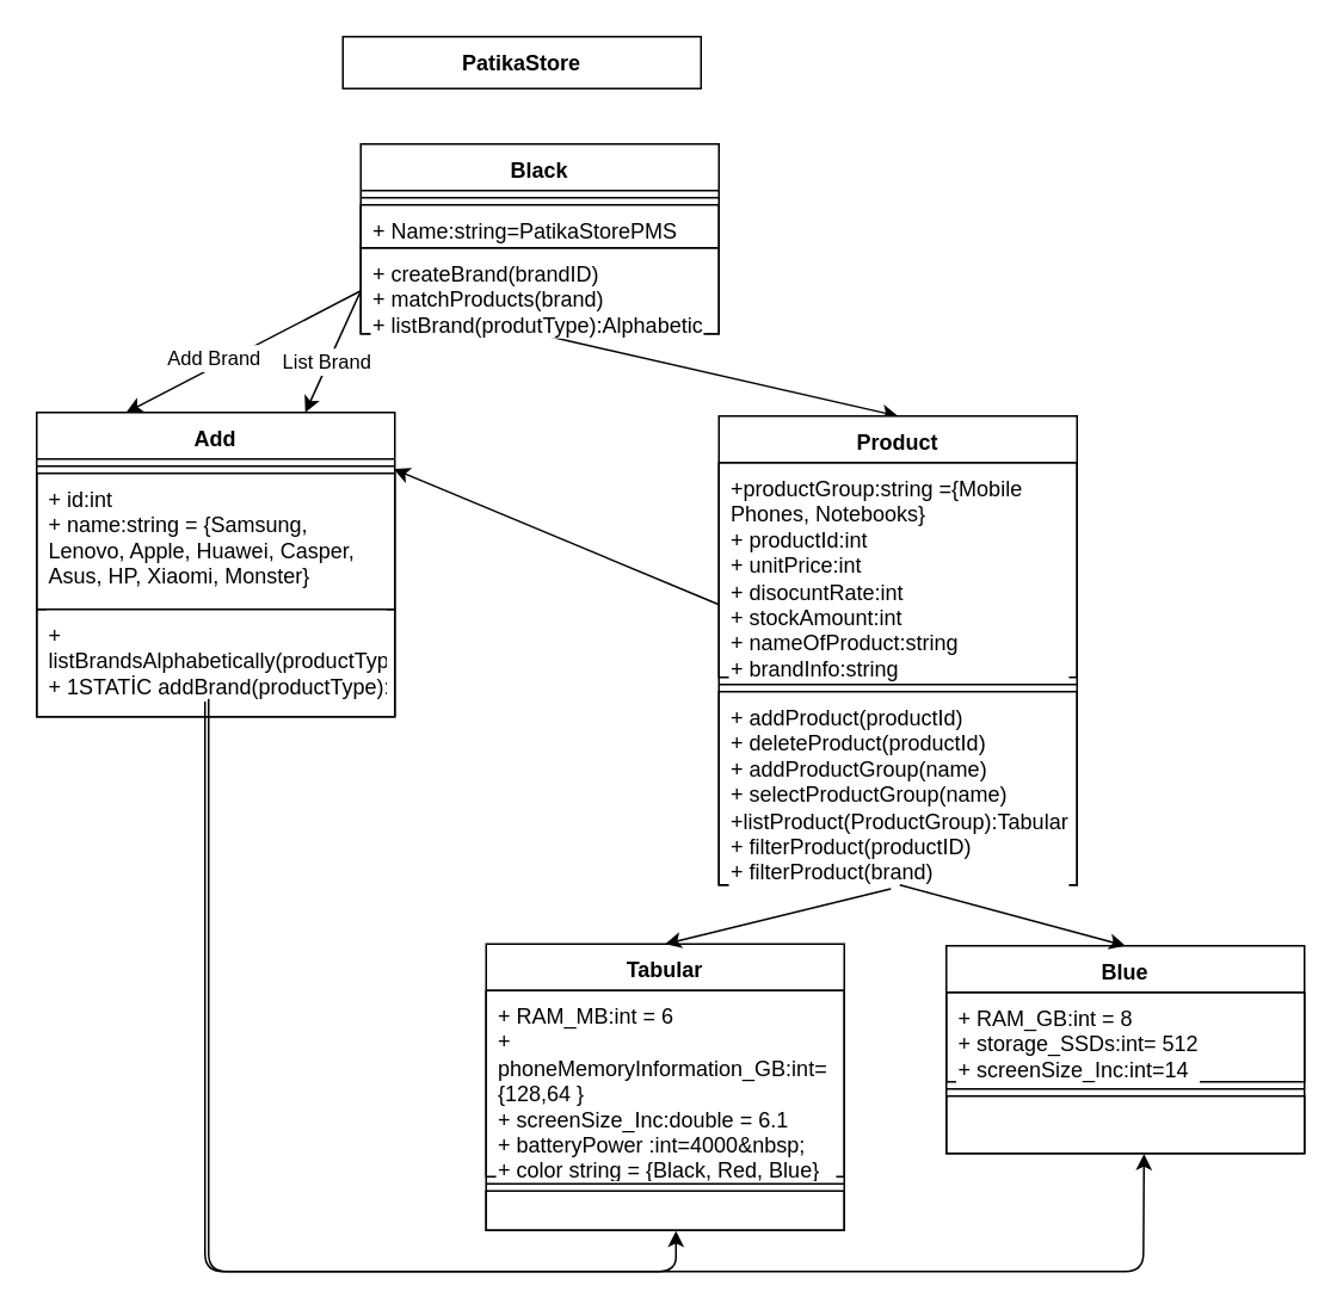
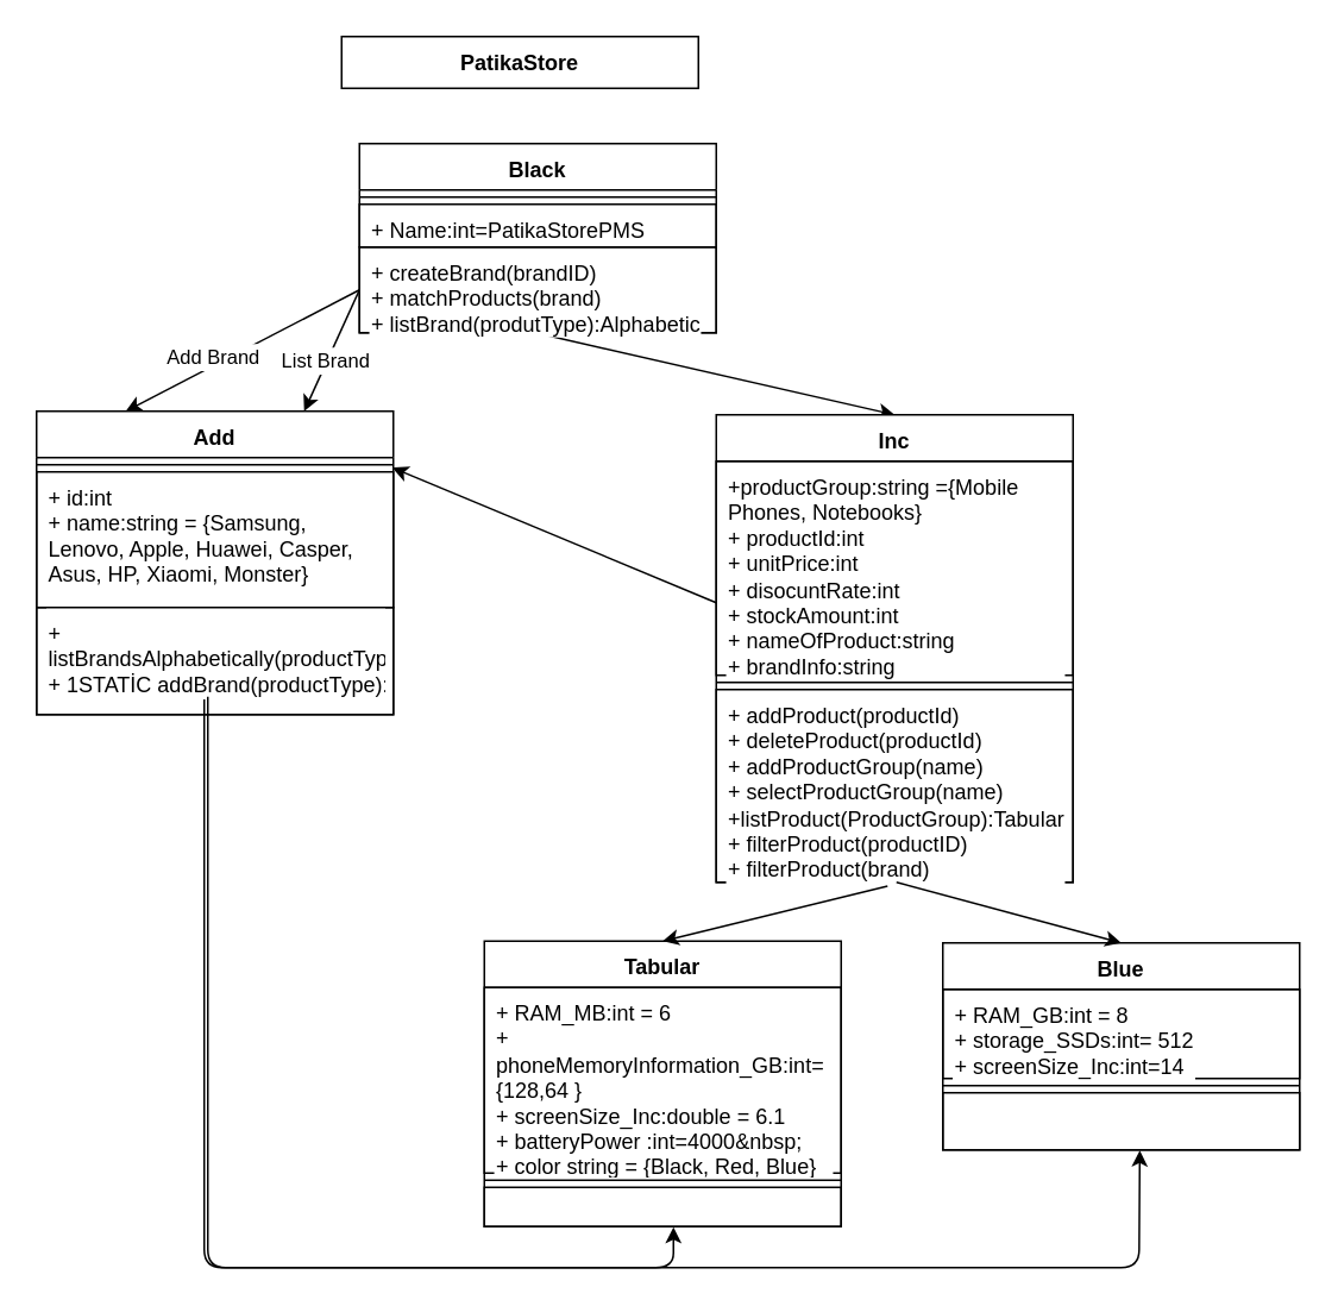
- <mxCell id="10" value="+ Name:string=PatikaStorePMS" style="text;strokeColor=#000000;fillColor=none;align=left;verticalAlign=top;spacingLeft=4;spacingRight=4;overflow=hidden;rotatable=0;points=[[0,0.5],[1,0.5]];portConstraint=eastwest;whiteSpace=wrap;fontColor=#000000;labelBackgroundColor=#FFFFFF;labelBorderColor=#FFFFFF;" parent="8" vertex="1"><mxGeometry y="34" width="200" height="24" as="geometry" /></mxCell>
+ <mxCell id="10" value="+ Name:int=PatikaStorePMS" style="text;strokeColor=#000000;fillColor=none;align=left;verticalAlign=top;spacingLeft=4;spacingRight=4;overflow=hidden;rotatable=0;points=[[0,0.5],[1,0.5]];portConstraint=eastwest;whiteSpace=wrap;fontColor=#000000;labelBackgroundColor=#FFFFFF;labelBorderColor=#FFFFFF;" parent="8" vertex="1"><mxGeometry y="34" width="200" height="24" as="geometry" /></mxCell>
- <mxCell id="13" value="Product" style="swimlane;fontStyle=1;align=center;verticalAlign=top;childLayout=stackLayout;horizontal=1;startSize=26;horizontalStack=0;resizeParent=1;resizeParentMax=0;resizeLast=0;collapsible=1;marginBottom=0;whiteSpace=wrap;fontColor=#000000;labelBackgroundColor=#FFFFFF;labelBorderColor=#FFFFFF;strokeColor=#000000;" parent="1" vertex="1"><mxGeometry x="401" y="232" width="200" height="262" as="geometry" /></mxCell>
+ <mxCell id="13" value="Inc" style="swimlane;fontStyle=1;align=center;verticalAlign=top;childLayout=stackLayout;horizontal=1;startSize=26;horizontalStack=0;resizeParent=1;resizeParentMax=0;resizeLast=0;collapsible=1;marginBottom=0;whiteSpace=wrap;fontColor=#000000;labelBackgroundColor=#FFFFFF;labelBorderColor=#FFFFFF;strokeColor=#000000;" parent="1" vertex="1"><mxGeometry x="401" y="232" width="200" height="262" as="geometry" /></mxCell>
